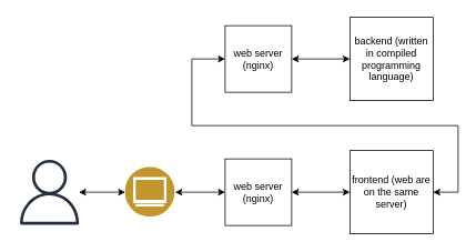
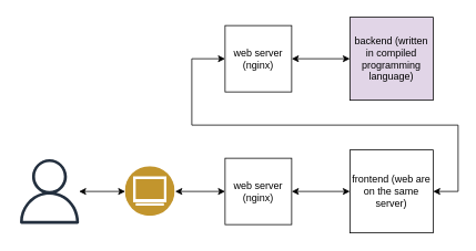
- <mxCell id="4" value="backend (written in compiled programming language)" style="whiteSpace=wrap;html=1;aspect=fixed;" vertex="1" parent="1"><mxGeometry x="420" y="20" width="100" height="100" as="geometry" /></mxCell>
+ <mxCell id="4" value="backend (written in compiled programming language)" style="whiteSpace=wrap;html=1;aspect=fixed;fillColor=#e1d5e7;" vertex="1" parent="1"><mxGeometry x="420" y="20" width="100" height="100" as="geometry" /></mxCell>
